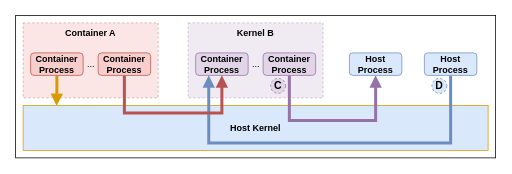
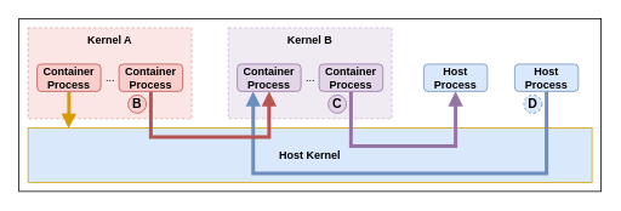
- <mxCell id="4" value="Container A" style="rounded=0;whiteSpace=wrap;html=1;fillColor=#f8cecc;strokeColor=#b85450;dashed=1;opacity=50;fontStyle=1;verticalAlign=top;" vertex="1" parent="1"><mxGeometry x="30" y="30" width="180" height="100" as="geometry" /></mxCell>
+ <mxCell id="4" value="Kernel A" style="rounded=0;whiteSpace=wrap;html=1;fillColor=#f8cecc;strokeColor=#b85450;dashed=1;opacity=50;fontStyle=1;verticalAlign=top;" vertex="1" parent="1"><mxGeometry x="30" y="30" width="180" height="100" as="geometry" /></mxCell>
+ <mxCell id="18" value="B" style="ellipse;whiteSpace=wrap;html=1;aspect=fixed;align=center;fontStyle=1;fontSize=14;fillColor=#f8cecc;strokeColor=#b85450;verticalAlign=bottom;" vertex="1" parent="1"><mxGeometry x="140" y="104" width="20" height="20" as="geometry" /></mxCell>
- <mxCell id="19" value="C" style="ellipse;whiteSpace=wrap;html=1;aspect=fixed;align=center;fontStyle=1;fontSize=14;fillColor=#e1d5e7;strokeColor=#9673a6;verticalAlign=bottom;dashed=1;" vertex="1" parent="1"><mxGeometry x="360" y="104" width="20" height="20" as="geometry" /></mxCell>
+ <mxCell id="19" value="C" style="ellipse;whiteSpace=wrap;html=1;aspect=fixed;align=center;fontStyle=1;fontSize=14;fillColor=#e1d5e7;strokeColor=#9673a6;verticalAlign=bottom;" vertex="1" parent="1"><mxGeometry x="360" y="104" width="20" height="20" as="geometry" /></mxCell>
